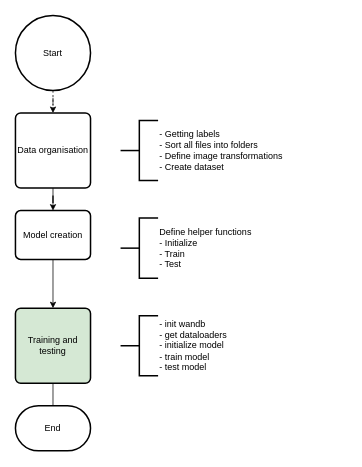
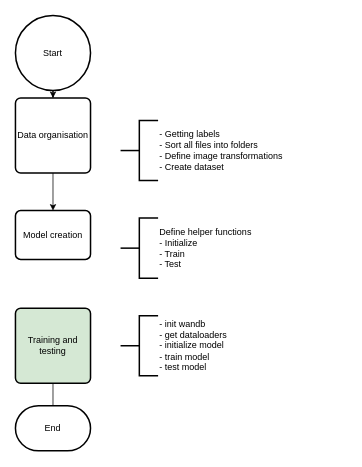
- <mxCell id="5" value="Data organisation" style="rounded=1;whiteSpace=wrap;html=1;absoluteArcSize=1;arcSize=14;strokeWidth=2;" parent="1" vertex="1"><mxGeometry x="20" y="150" width="100" height="100" as="geometry" /></mxCell>
+ <mxCell id="5" value="Data organisation" style="rounded=1;whiteSpace=wrap;html=1;absoluteArcSize=1;arcSize=14;strokeWidth=2;" parent="1" vertex="1"><mxGeometry x="20" y="130" width="100" height="100" as="geometry" /></mxCell>
- <mxCell id="6" style="edgeStyle=orthogonalEdgeStyle;rounded=0;orthogonalLoop=1;jettySize=auto;html=1;" parent="1" source="7" target="9" edge="1"><mxGeometry relative="1" as="geometry" /></mxCell>
